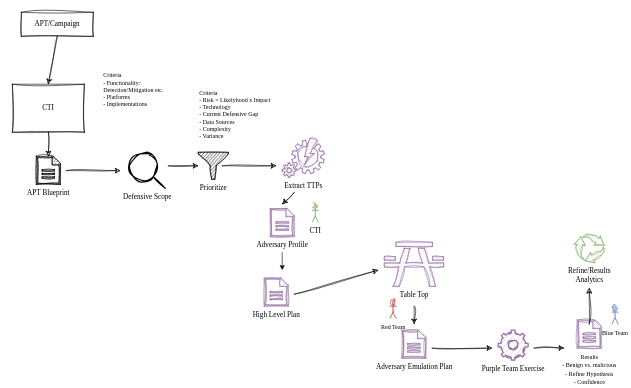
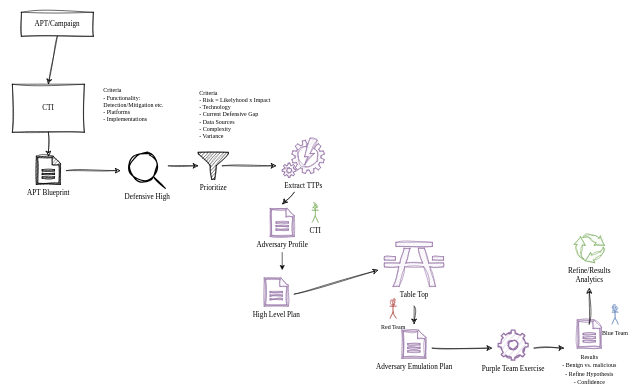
- <mxCell id="11" value="&lt;div style=&quot;font-size: 10px;&quot; align=&quot;left&quot;&gt;&lt;font style=&quot;font-size: 10px;&quot; data-font-src=&quot;https://fonts.googleapis.com/css?family=Permanent+Marker&quot; face=&quot;Permanent Marker&quot;&gt;Criteria&lt;/font&gt;&lt;/div&gt;&lt;div style=&quot;font-size: 10px;&quot; align=&quot;left&quot;&gt;&lt;font style=&quot;font-size: 10px;&quot; face=&quot;Permanent Marker&quot;&gt;- Functionality: Detection/Mitigation etc.&lt;/font&gt;&lt;/div&gt;&lt;div style=&quot;font-size: 10px;&quot; align=&quot;left&quot;&gt;&lt;font style=&quot;font-size: 10px;&quot; face=&quot;Permanent Marker&quot;&gt;- Platforms&lt;/font&gt;&lt;/div&gt;&lt;div style=&quot;font-size: 10px;&quot; align=&quot;left&quot;&gt;&lt;font style=&quot;font-size: 10px;&quot; face=&quot;Permanent Marker&quot;&gt;- Implementations&lt;/font&gt;&lt;/div&gt;&lt;div style=&quot;font-size: 10px;&quot; align=&quot;left&quot;&gt;&lt;font style=&quot;font-size: 10px;&quot; face=&quot;Permanent Marker&quot;&gt;&lt;br&gt;&lt;/font&gt;&lt;/div&gt;" style="text;html=1;strokeColor=none;fillColor=none;align=left;verticalAlign=middle;whiteSpace=wrap;rounded=0;" parent="1" vertex="1"><mxGeometry x="170" y="105" width="150" height="100" as="geometry" /></mxCell>
+ <mxCell id="11" value="&lt;div style=&quot;font-size: 10px;&quot; align=&quot;left&quot;&gt;&lt;font style=&quot;font-size: 10px;&quot; data-font-src=&quot;https://fonts.googleapis.com/css?family=Permanent+Marker&quot; face=&quot;Permanent Marker&quot;&gt;Criteria&lt;/font&gt;&lt;/div&gt;&lt;div style=&quot;font-size: 10px;&quot; align=&quot;left&quot;&gt;&lt;font style=&quot;font-size: 10px;&quot; face=&quot;Permanent Marker&quot;&gt;- Functionality: Detection/Mitigation etc.&lt;/font&gt;&lt;/div&gt;&lt;div style=&quot;font-size: 10px;&quot; align=&quot;left&quot;&gt;&lt;font style=&quot;font-size: 10px;&quot; face=&quot;Permanent Marker&quot;&gt;- Platforms&lt;/font&gt;&lt;/div&gt;&lt;div style=&quot;font-size: 10px;&quot; align=&quot;left&quot;&gt;&lt;font style=&quot;font-size: 10px;&quot; face=&quot;Permanent Marker&quot;&gt;- Implementations&lt;/font&gt;&lt;/div&gt;&lt;div style=&quot;font-size: 10px;&quot; align=&quot;left&quot;&gt;&lt;font style=&quot;font-size: 10px;&quot; face=&quot;Permanent Marker&quot;&gt;&lt;br&gt;&lt;/font&gt;&lt;/div&gt;" style="text;html=1;strokeColor=none;fillColor=none;align=left;verticalAlign=middle;whiteSpace=wrap;rounded=0;" parent="1" vertex="1"><mxGeometry x="170" y="130" width="150" height="100" as="geometry" /></mxCell>
- <mxCell id="8" value="&lt;font face=&quot;Permanent Marker&quot;&gt;Defensive Scope&lt;br&gt;&lt;/font&gt;" style="html=1;verticalLabelPosition=bottom;align=center;labelBackgroundColor=#ffffff;verticalAlign=top;strokeWidth=2;strokeColor=#000000;shadow=0;dashed=0;shape=mxgraph.ios7.icons.looking_glass;sketch=1;curveFitting=1;jiggle=2;" parent="1" vertex="1"><mxGeometry x="215" y="253.5" width="60" height="60" as="geometry" /></mxCell>
+ <mxCell id="8" value="&lt;font face=&quot;Permanent Marker&quot;&gt;Defensive High&lt;br&gt;&lt;/font&gt;" style="html=1;verticalLabelPosition=bottom;align=center;labelBackgroundColor=#ffffff;verticalAlign=top;strokeWidth=2;strokeColor=#000000;shadow=0;dashed=0;shape=mxgraph.ios7.icons.looking_glass;sketch=1;curveFitting=1;jiggle=2;" parent="1" vertex="1"><mxGeometry x="215" y="253.5" width="60" height="60" as="geometry" /></mxCell>
